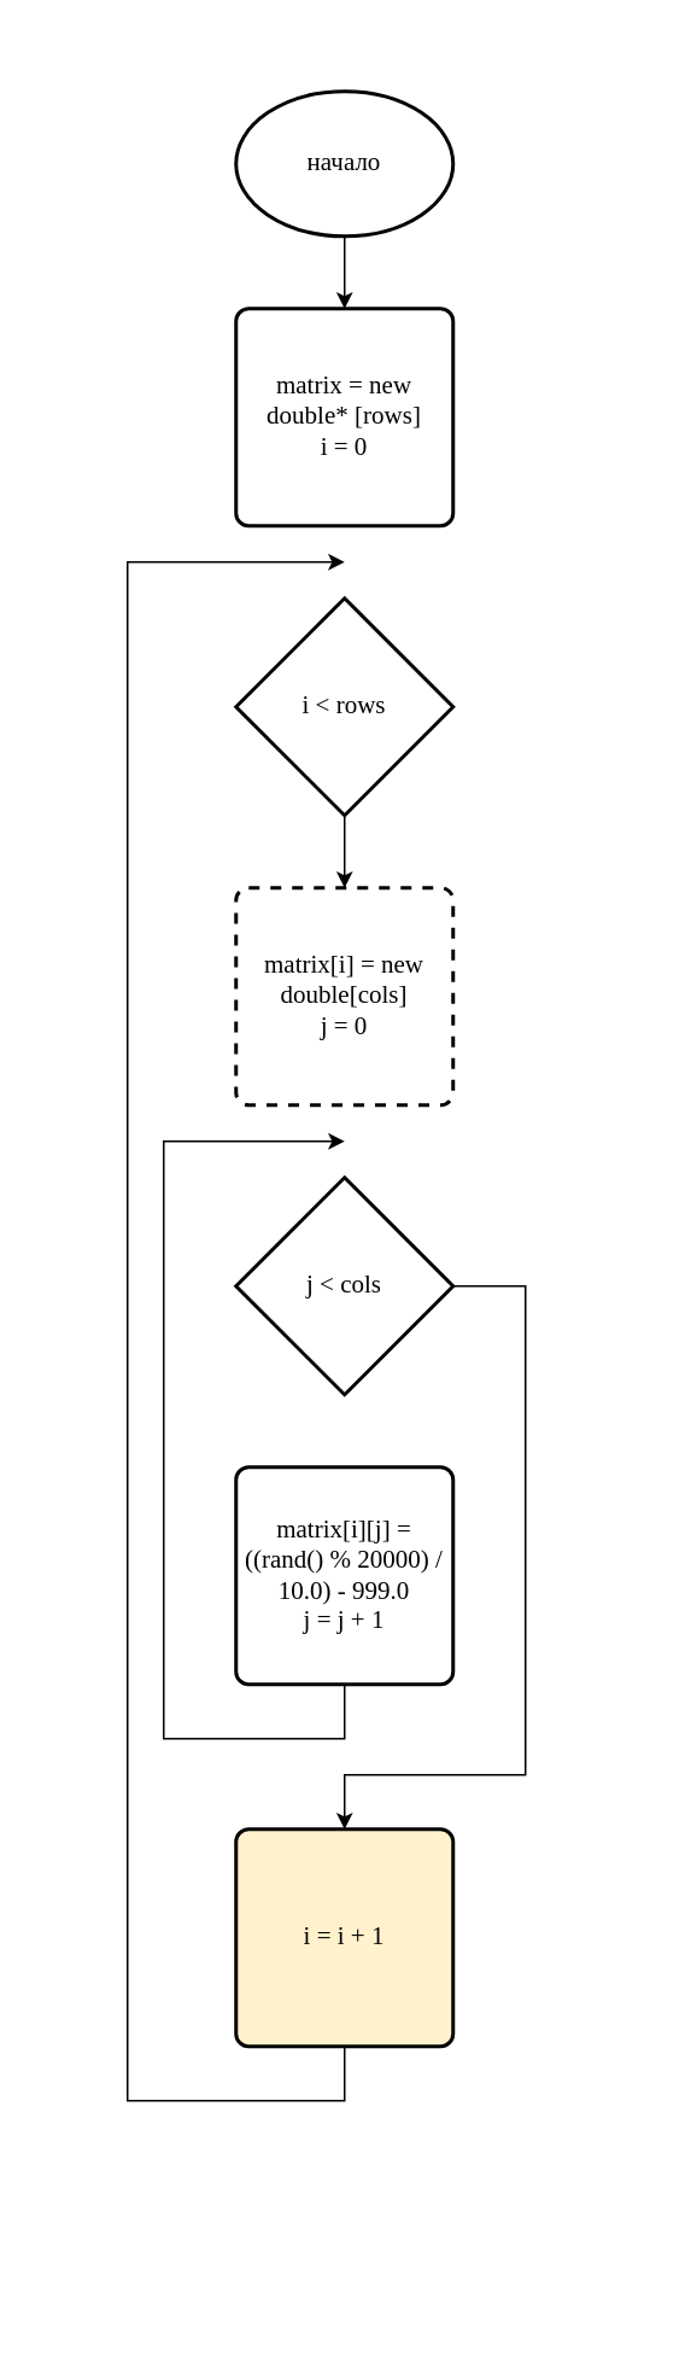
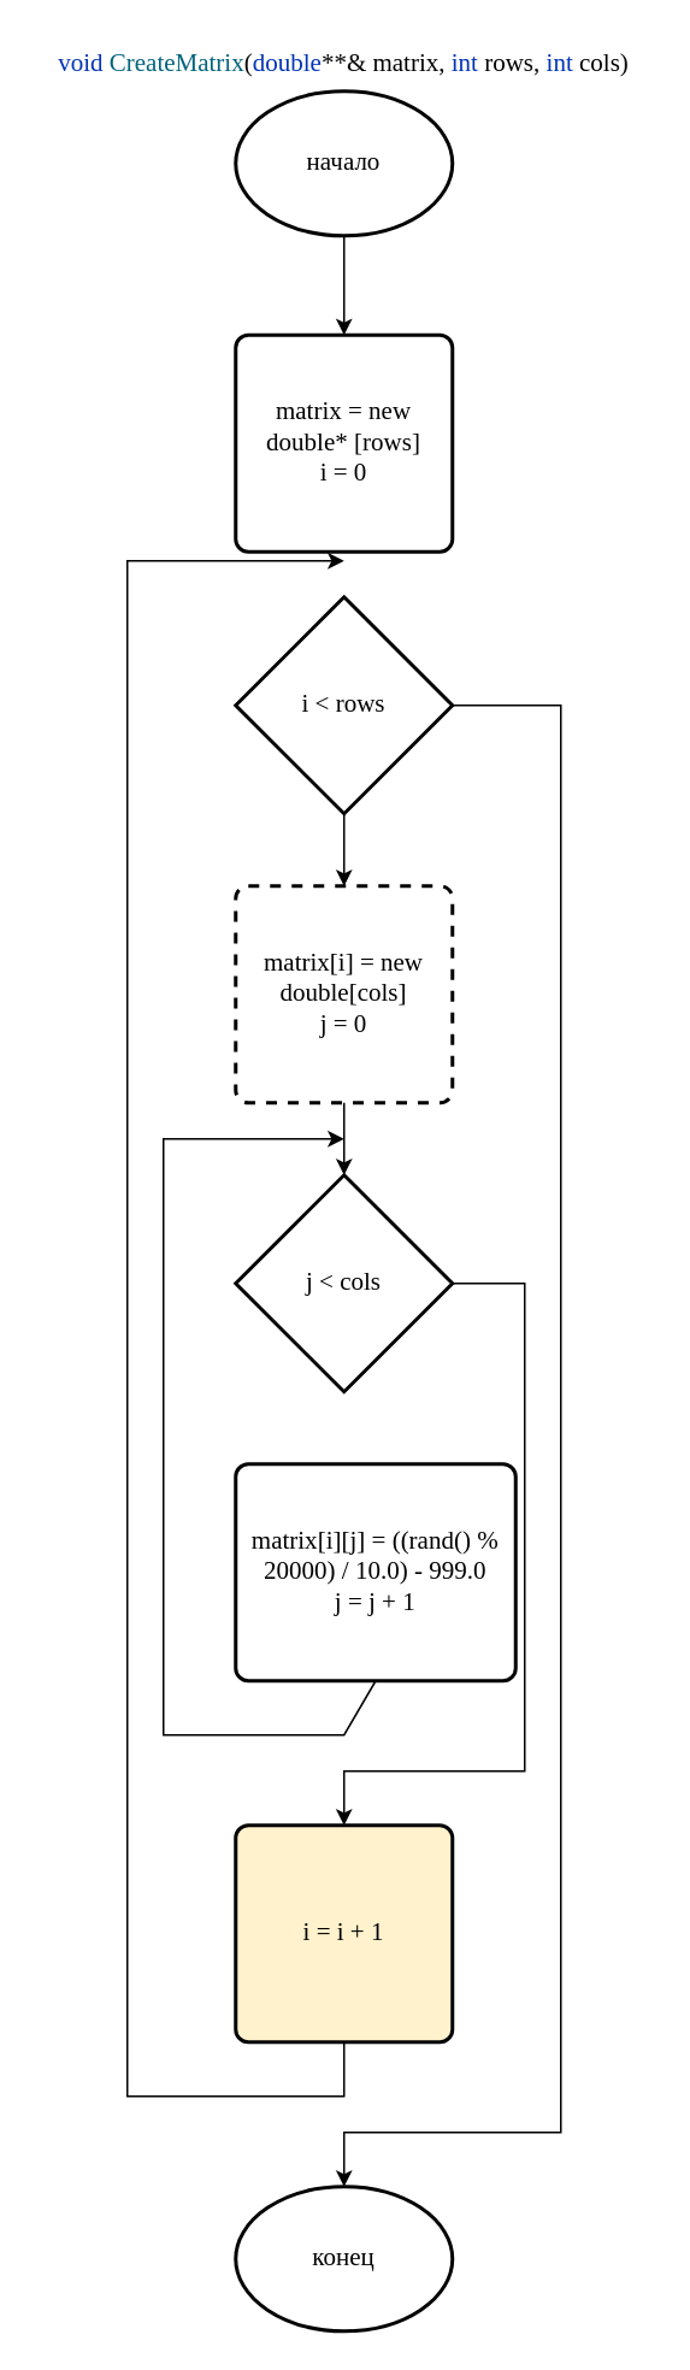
+ <mxCell id="17" value="&lt;div style=&quot;background-color:#ffffff;color:#080808&quot;&gt;&lt;div&gt;&lt;span style=&quot;color:#0033b3;&quot;&gt;void &lt;/span&gt;&lt;span style=&quot;color:#00627a;&quot;&gt;CreateMatrix&lt;/span&gt;(&lt;span style=&quot;color:#0033b3;&quot;&gt;double&lt;/span&gt;**&amp;amp; &lt;span style=&quot;color:#000000;&quot;&gt;matrix&lt;/span&gt;, &lt;span style=&quot;color:#0033b3;&quot;&gt;int &lt;/span&gt;&lt;span style=&quot;color:#000000;&quot;&gt;rows&lt;/span&gt;, &lt;span style=&quot;color:#0033b3;&quot;&gt;int &lt;/span&gt;&lt;span style=&quot;color:#000000;&quot;&gt;cols&lt;/span&gt;)&lt;/div&gt;&lt;/div&gt;" style="text;html=1;align=center;verticalAlign=middle;whiteSpace=wrap;rounded=0;fontFamily=Times New Roman;fontSize=14;" vertex="1" parent="1"><mxGeometry x="20" y="20" width="340" height="30" as="geometry" /></mxCell>
- <mxCell id="3" value="&lt;div style=&quot;&quot;&gt;&lt;div&gt;&lt;span style=&quot;&quot;&gt;matrix &lt;/span&gt;= &lt;span style=&quot;&quot;&gt;new double&lt;/span&gt;* [&lt;span style=&quot;&quot;&gt;rows&lt;/span&gt;]&lt;/div&gt;&lt;div&gt;i = 0&lt;/div&gt;&lt;/div&gt;" style="rounded=1;whiteSpace=wrap;html=1;absoluteArcSize=1;arcSize=14;strokeWidth=2;fontFamily=Times New Roman;fontSize=14;fontColor=#000000;labelBackgroundColor=none;" vertex="1" parent="1"><mxGeometry x="130" y="170" width="120" height="120" as="geometry" /></mxCell>
+ <mxCell id="3" value="&lt;div style=&quot;&quot;&gt;&lt;div&gt;&lt;span style=&quot;&quot;&gt;matrix &lt;/span&gt;= &lt;span style=&quot;&quot;&gt;new double&lt;/span&gt;* [&lt;span style=&quot;&quot;&gt;rows&lt;/span&gt;]&lt;/div&gt;&lt;div&gt;i = 0&lt;/div&gt;&lt;/div&gt;" style="rounded=1;whiteSpace=wrap;html=1;absoluteArcSize=1;arcSize=14;strokeWidth=2;fontFamily=Times New Roman;fontSize=14;fontColor=#000000;labelBackgroundColor=none;" vertex="1" parent="1"><mxGeometry x="130" y="185" width="120" height="120" as="geometry" /></mxCell>
+ <mxCell id="11" value="" style="endArrow=classic;html=1;rounded=0;exitX=0.5;exitY=1;exitDx=0;exitDy=0;entryX=0.5;entryY=0;entryDx=0;entryDy=0;entryPerimeter=0;fontFamily=Times New Roman;fontSize=14;fontColor=#000000;labelBackgroundColor=none;" edge="1" parent="1" source="5" target="6"><mxGeometry width="50" height="50" relative="1" as="geometry"><mxPoint x="200" y="460" as="sourcePoint" /><mxPoint x="200" y="500" as="targetPoint" /></mxGeometry></mxCell>
+ <mxCell id="15" value="" style="endArrow=classic;html=1;rounded=0;exitX=1;exitY=0.5;exitDx=0;exitDy=0;exitPerimeter=0;entryX=0.5;entryY=0;entryDx=0;entryDy=0;entryPerimeter=0;fontFamily=Times New Roman;fontSize=14;fontColor=#000000;labelBackgroundColor=none;" edge="1" parent="1" source="4" target="16"><mxGeometry width="50" height="50" relative="1" as="geometry"><mxPoint x="200" y="460" as="sourcePoint" /><mxPoint x="200" y="1195" as="targetPoint" /><Array as="points"><mxPoint x="310" y="390" /><mxPoint x="310" y="1180" /><mxPoint x="190" y="1180" /></Array></mxGeometry></mxCell>
- <mxCell id="7" value="&lt;div style=&quot;&quot;&gt;&lt;div&gt;&lt;span style=&quot;&quot;&gt;matrix&lt;/span&gt;[&lt;span style=&quot;&quot;&gt;i&lt;/span&gt;][&lt;span style=&quot;&quot;&gt;j&lt;/span&gt;] = ((rand() % &lt;span style=&quot;&quot;&gt;20000&lt;/span&gt;) / &lt;span style=&quot;&quot;&gt;10.0&lt;/span&gt;) - &lt;span style=&quot;&quot;&gt;999.0&lt;/span&gt;&lt;/div&gt;&lt;div&gt;&lt;span style=&quot;&quot;&gt;j = j + 1&lt;/span&gt;&lt;/div&gt;&lt;/div&gt;" style="rounded=1;whiteSpace=wrap;html=1;absoluteArcSize=1;arcSize=14;strokeWidth=2;fontFamily=Times New Roman;fontSize=14;fontColor=#000000;labelBackgroundColor=none;" vertex="1" parent="1"><mxGeometry x="130" y="810" width="120" height="120" as="geometry" /></mxCell>
+ <mxCell id="7" value="&lt;div style=&quot;&quot;&gt;&lt;div&gt;&lt;span style=&quot;&quot;&gt;matrix&lt;/span&gt;[&lt;span style=&quot;&quot;&gt;i&lt;/span&gt;][&lt;span style=&quot;&quot;&gt;j&lt;/span&gt;] = ((rand() % &lt;span style=&quot;&quot;&gt;20000&lt;/span&gt;) / &lt;span style=&quot;&quot;&gt;10.0&lt;/span&gt;) - &lt;span style=&quot;&quot;&gt;999.0&lt;/span&gt;&lt;/div&gt;&lt;div&gt;&lt;span style=&quot;&quot;&gt;j = j + 1&lt;/span&gt;&lt;/div&gt;&lt;/div&gt;" style="rounded=1;whiteSpace=wrap;html=1;absoluteArcSize=1;arcSize=14;strokeWidth=2;fontFamily=Times New Roman;fontSize=14;fontColor=#000000;labelBackgroundColor=none;" vertex="1" parent="1"><mxGeometry x="130" y="810" width="155" height="120" as="geometry" /></mxCell>
+ <mxCell id="16" value="конец" style="strokeWidth=2;html=1;shape=mxgraph.flowchart.start_1;whiteSpace=wrap;fontFamily=Times New Roman;fontSize=14;fontColor=#000000;labelBackgroundColor=none;" vertex="1" parent="1"><mxGeometry x="130" y="1210" width="120" height="80" as="geometry" /></mxCell>
